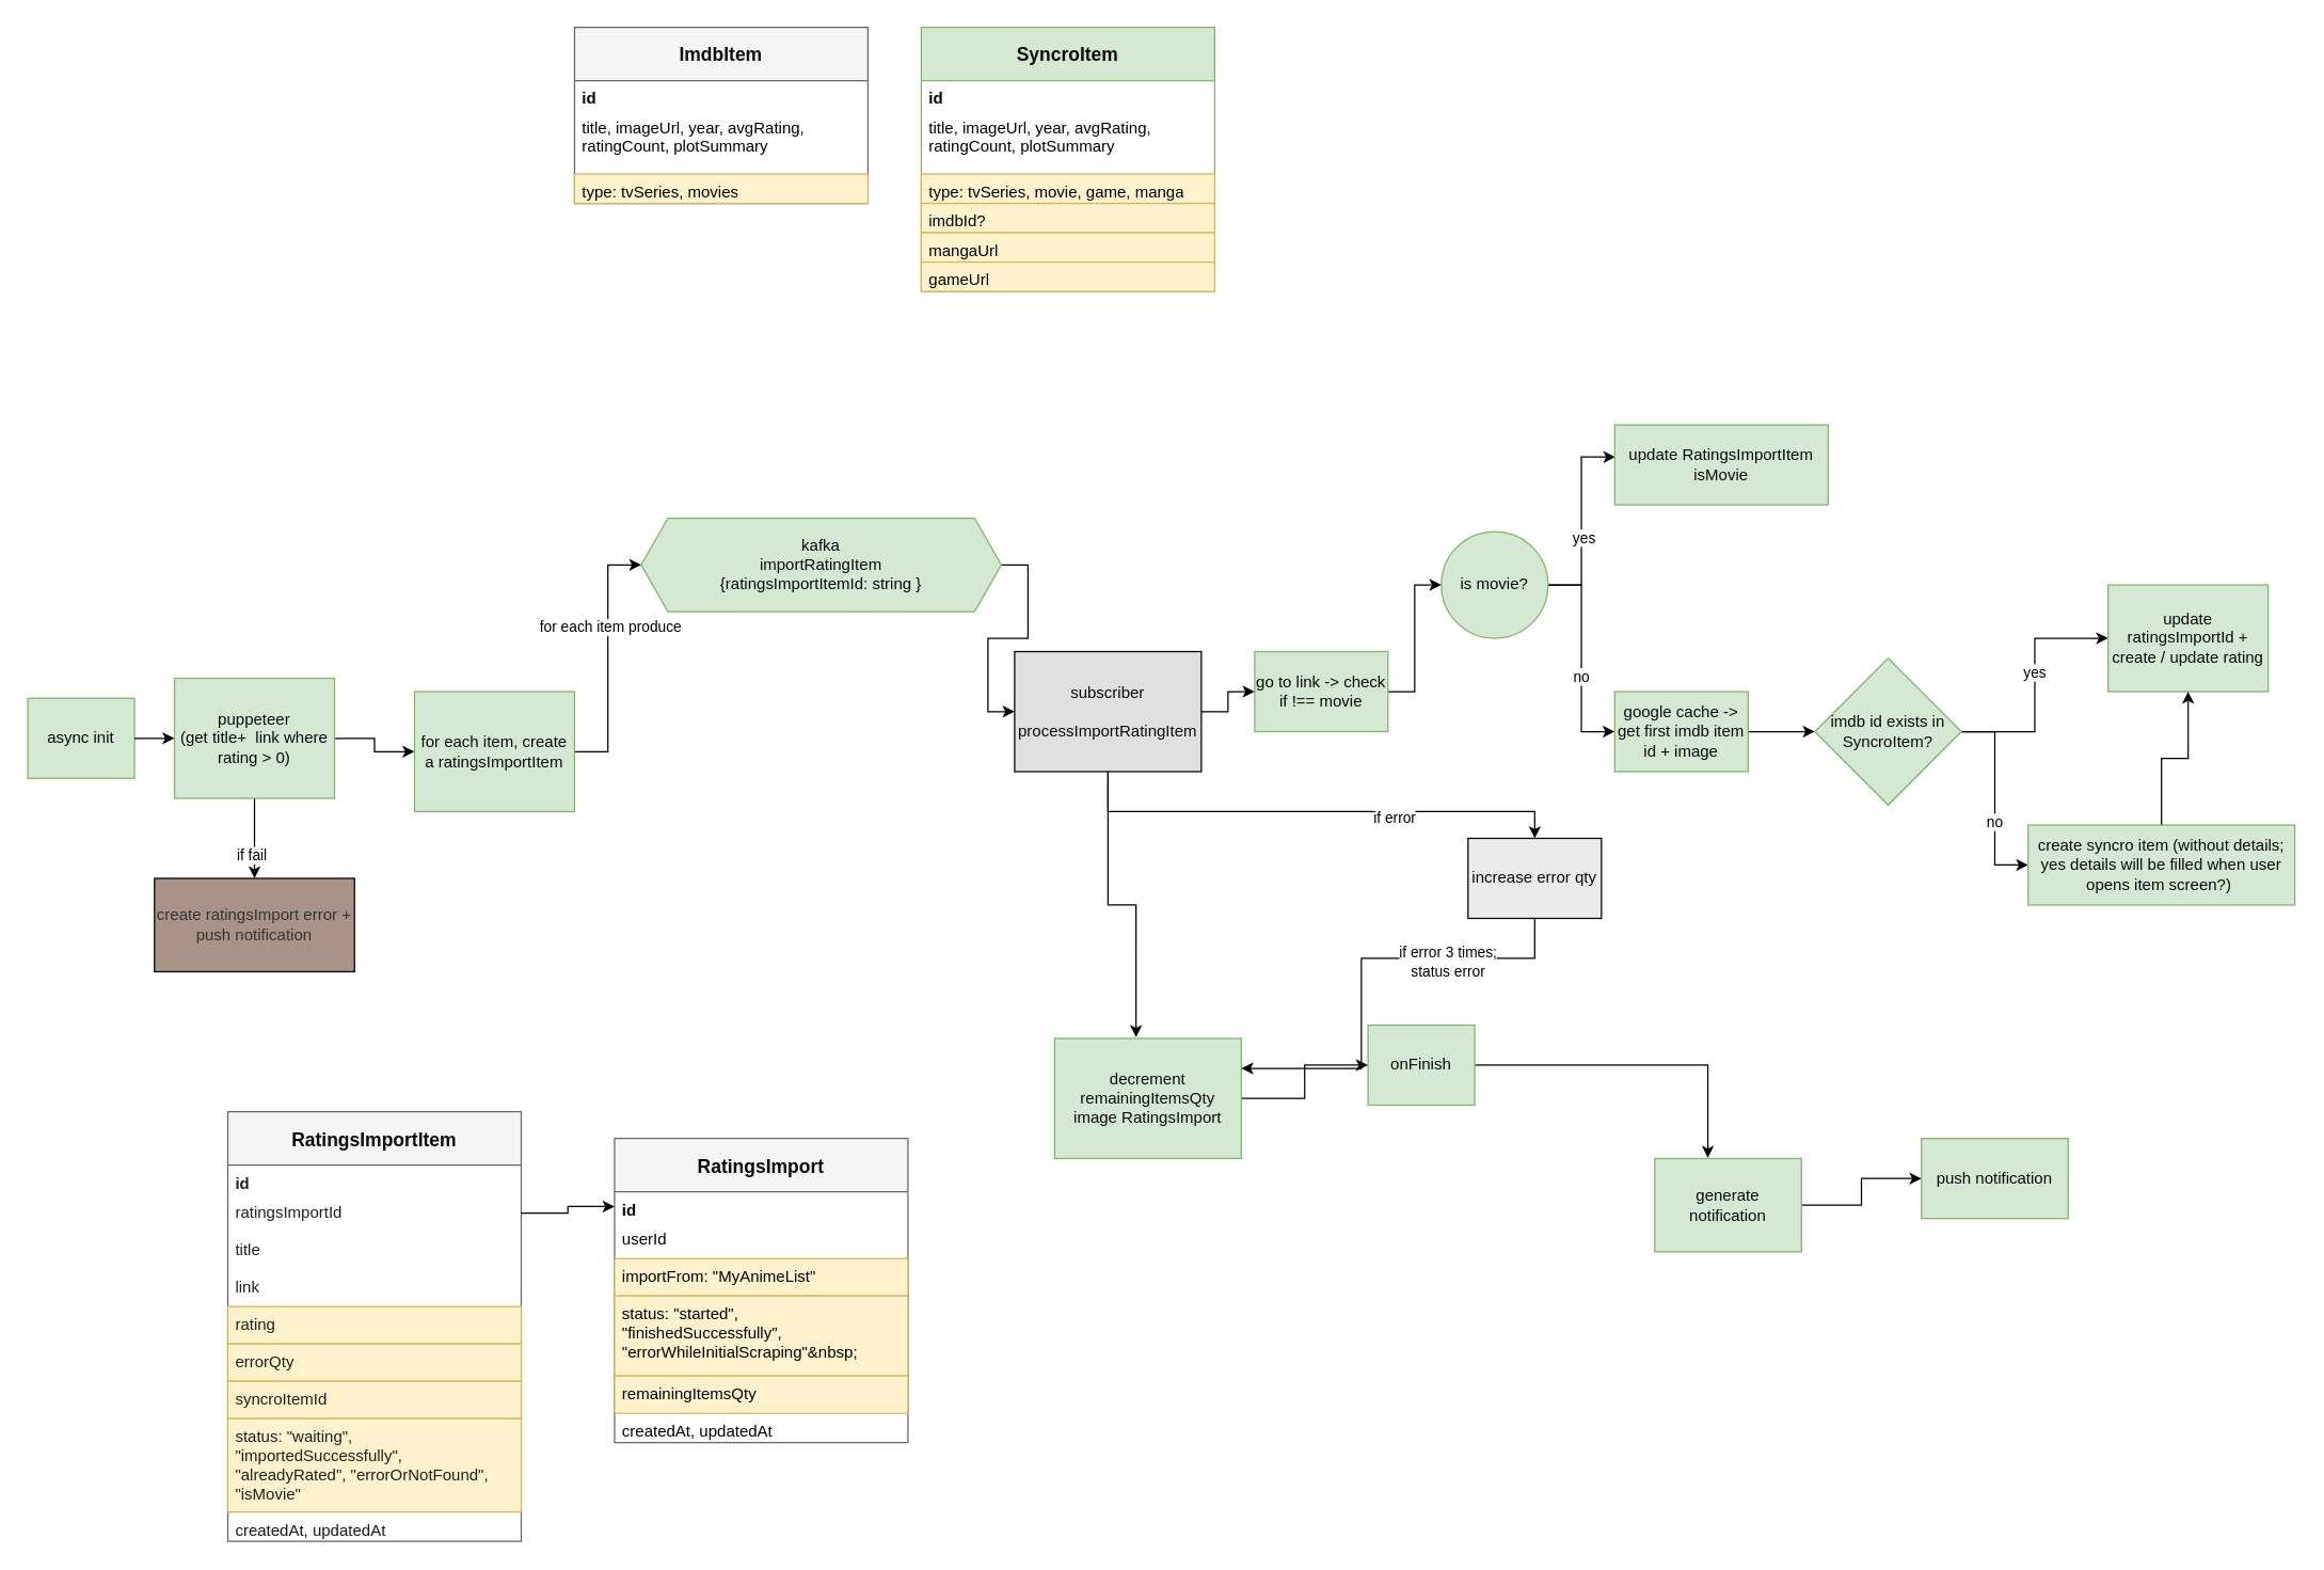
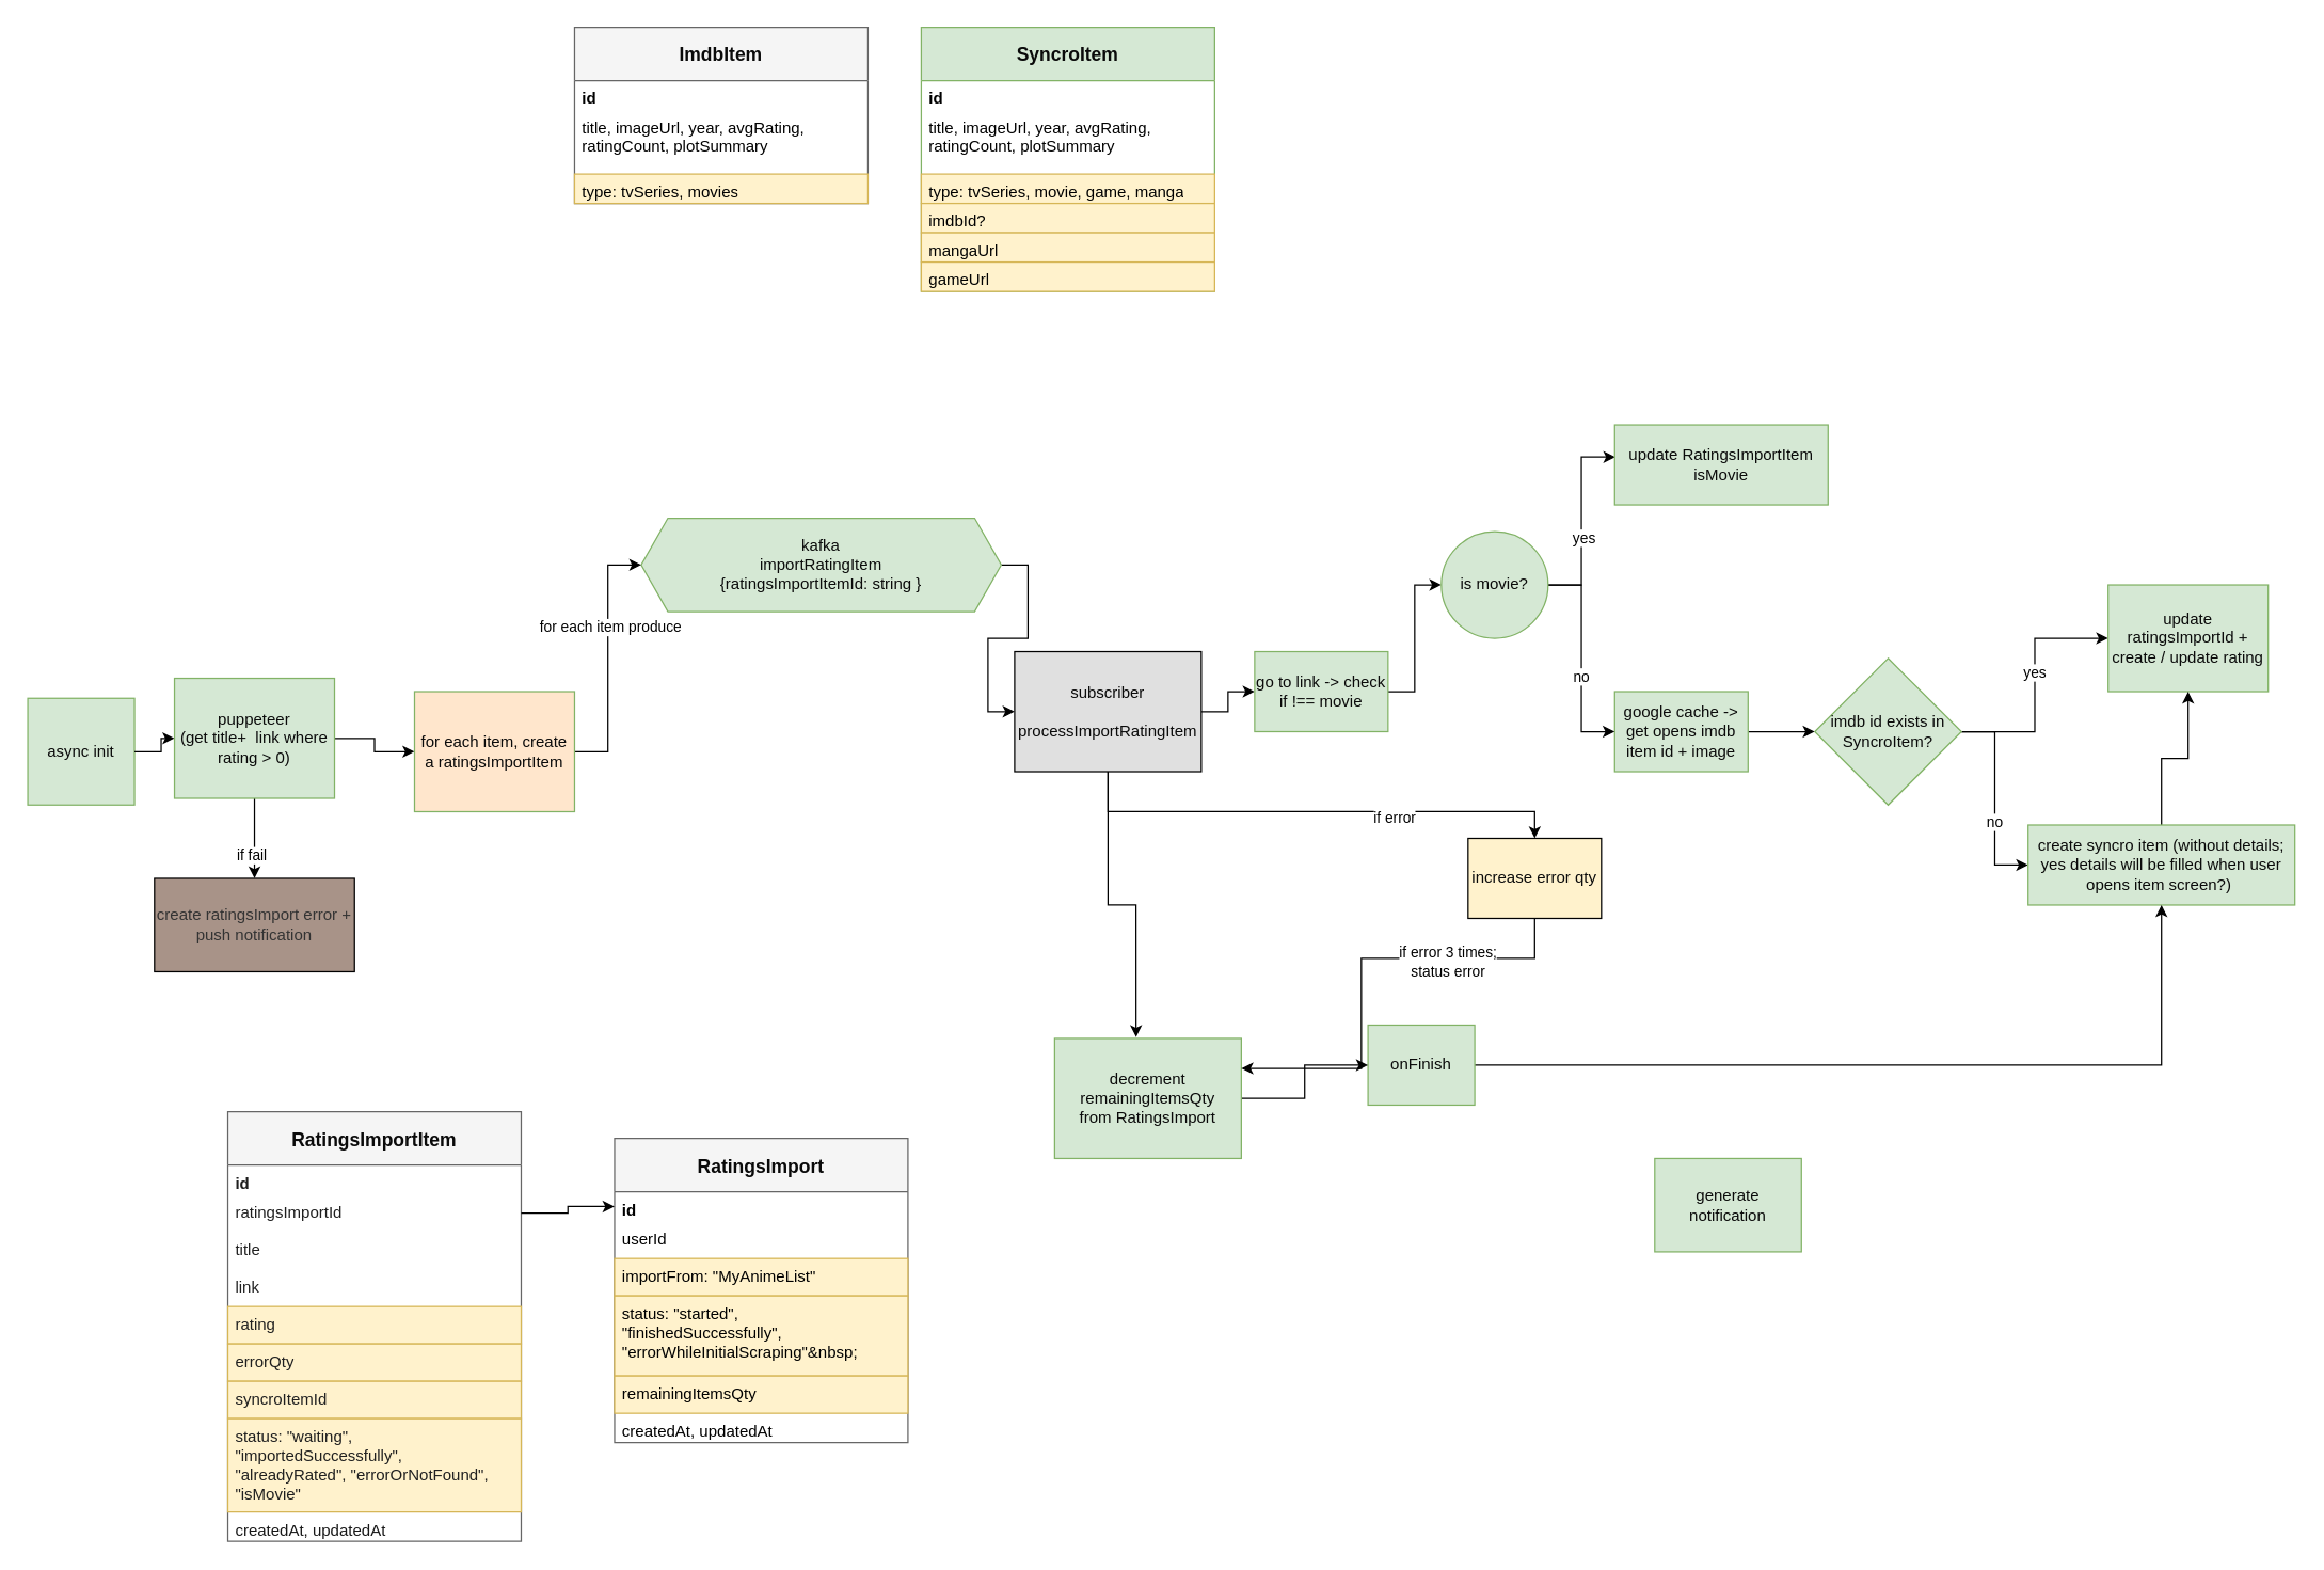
- <mxCell id="27" value="google cache -&amp;gt; get first imdb item id + image" style="rounded=0;whiteSpace=wrap;html=1;fillColor=#d5e8d4;strokeColor=#82b366;fontColor=#0A0A0A;" vertex="1" parent="1"><mxGeometry x="1210" y="518" width="100" height="60" as="geometry" /></mxCell>
+ <mxCell id="27" value="google cache -&amp;gt; get opens imdb item id + image" style="rounded=0;whiteSpace=wrap;html=1;fillColor=#d5e8d4;strokeColor=#82b366;fontColor=#0A0A0A;" vertex="1" parent="1"><mxGeometry x="1210" y="518" width="100" height="60" as="geometry" /></mxCell>
- <mxCell id="13" value="async init" style="rounded=0;whiteSpace=wrap;html=1;fillColor=#d5e8d4;strokeColor=#82b366;fontColor=#0A0A0A;" vertex="1" parent="1"><mxGeometry x="20" y="523" width="80" height="60" as="geometry" /></mxCell>
+ <mxCell id="13" value="async init" style="rounded=0;whiteSpace=wrap;html=1;fillColor=#d5e8d4;strokeColor=#82b366;fontColor=#0A0A0A;" vertex="1" parent="1"><mxGeometry x="20" y="523" width="80" height="80" as="geometry" /></mxCell>
- <mxCell id="69" value="for each item, create a ratingsImportItem" style="rounded=0;whiteSpace=wrap;html=1;fillColor=#d5e8d4;strokeColor=#82b366;fontColor=#0A0A0A;" vertex="1" parent="1"><mxGeometry x="310" y="518" width="120" height="90" as="geometry" /></mxCell>
+ <mxCell id="69" value="for each item, create a ratingsImportItem" style="rounded=0;whiteSpace=wrap;html=1;fillColor=#ffe6cc;strokeColor=#82b366;fontColor=#0A0A0A;" vertex="1" parent="1"><mxGeometry x="310" y="518" width="120" height="90" as="geometry" /></mxCell>
- <mxCell id="66" value="increase error qty" style="rounded=0;whiteSpace=wrap;html=1;fontColor=#0A0A0A;fillColor=#EBEBEB;" vertex="1" parent="1"><mxGeometry x="1100" y="628" width="100" height="60" as="geometry" /></mxCell>
+ <mxCell id="66" value="increase error qty" style="rounded=0;whiteSpace=wrap;html=1;fontColor=#0A0A0A;fillColor=#fff2cc;" vertex="1" parent="1"><mxGeometry x="1100" y="628" width="100" height="60" as="geometry" /></mxCell>
- <mxCell id="61" value="&lt;span style=&quot;text-align: left;&quot;&gt;decrement remainingItemsQty&lt;br&gt;image RatingsImport&lt;br&gt;&lt;/span&gt;" style="rounded=0;whiteSpace=wrap;html=1;fillColor=#d5e8d4;strokeColor=#82b366;fontColor=#0A0A0A;" vertex="1" parent="1"><mxGeometry x="790" y="778" width="140" height="90" as="geometry" /></mxCell>
+ <mxCell id="61" value="&lt;span style=&quot;text-align: left;&quot;&gt;decrement remainingItemsQty&lt;br&gt;from RatingsImport&lt;br&gt;&lt;/span&gt;" style="rounded=0;whiteSpace=wrap;html=1;fillColor=#d5e8d4;strokeColor=#82b366;fontColor=#0A0A0A;" vertex="1" parent="1"><mxGeometry x="790" y="778" width="140" height="90" as="geometry" /></mxCell>
- <mxCell id="36" style="edgeStyle=orthogonalEdgeStyle;rounded=0;orthogonalLoop=1;jettySize=auto;html=1;entryX=0.362;entryY=-0.006;entryDx=0;entryDy=0;entryPerimeter=0;fontColor=#0A0A0A;" edge="1" parent="1" source="37" target="39"><mxGeometry relative="1" as="geometry" /></mxCell>
+ <mxCell id="36" style="edgeStyle=orthogonalEdgeStyle;rounded=0;orthogonalLoop=1;jettySize=auto;html=1;fontColor=#0A0A0A;" edge="1" parent="1" source="37" target="35"><mxGeometry relative="1" as="geometry" /></mxCell>
- <mxCell id="40" value="push notification" style="rounded=0;whiteSpace=wrap;html=1;fillColor=#d5e8d4;strokeColor=#82b366;fontColor=#0A0A0A;" vertex="1" parent="1"><mxGeometry x="1440" y="853" width="110" height="60" as="geometry" /></mxCell>
- <mxCell id="38" style="edgeStyle=orthogonalEdgeStyle;rounded=0;orthogonalLoop=1;jettySize=auto;html=1;entryX=0;entryY=0.5;entryDx=0;entryDy=0;fontColor=#0A0A0A;" edge="1" parent="1" source="39" target="40"><mxGeometry relative="1" as="geometry" /></mxCell>
